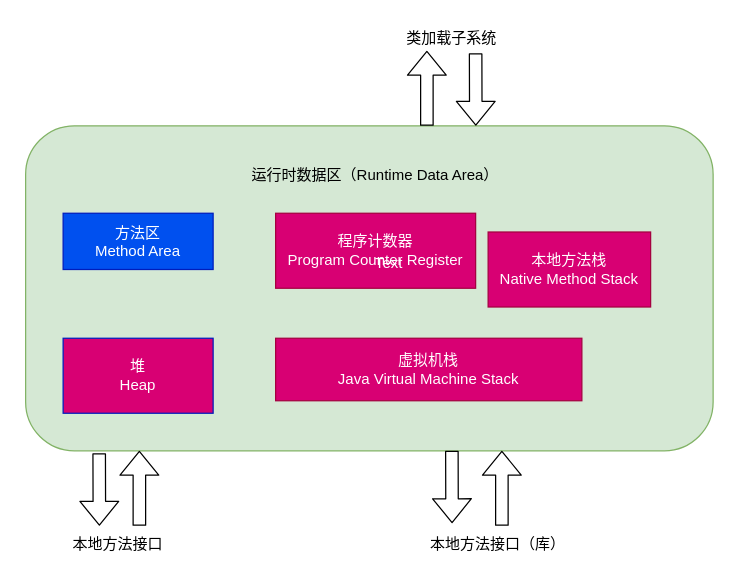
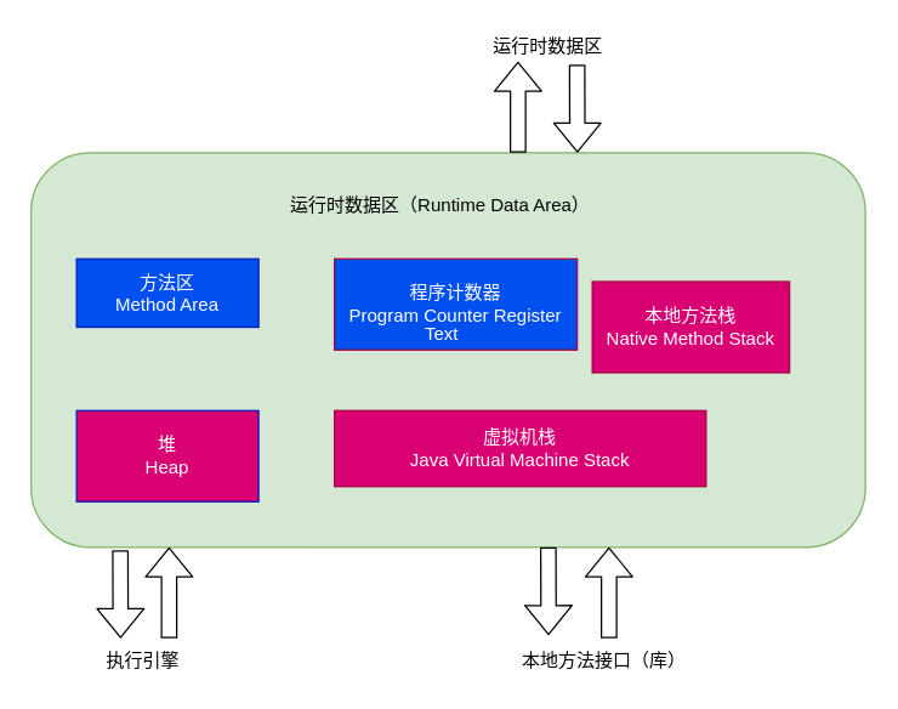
- <mxCell id="16" value="类加载子系统" style="text;html=1;strokeColor=none;fillColor=none;align=center;verticalAlign=middle;whiteSpace=wrap;rounded=0;fontColor=#000000;" vertex="1" parent="1"><mxGeometry x="311" y="20" width="100" height="20" as="geometry" /></mxCell>
+ <mxCell id="16" value="运行时数据区" style="text;html=1;strokeColor=none;fillColor=none;align=center;verticalAlign=middle;whiteSpace=wrap;rounded=0;fontColor=#000000;" vertex="1" parent="1"><mxGeometry x="311" y="20" width="100" height="20" as="geometry" /></mxCell>
- <mxCell id="8" value="运行时数据区（Runtime Data Area）" style="text;html=1;strokeColor=none;fillColor=none;align=center;verticalAlign=middle;whiteSpace=wrap;rounded=0;" parent="1" vertex="1"><mxGeometry x="180" y="130" width="240" height="20" as="geometry" /></mxCell>
+ <mxCell id="8" value="运行时数据区（Runtime Data Area）" style="text;html=1;strokeColor=none;fillColor=none;align=center;verticalAlign=middle;whiteSpace=wrap;rounded=0;" parent="1" vertex="1"><mxGeometry x="170" y="125" width="240" height="20" as="geometry" /></mxCell>
- <mxCell id="4" value="程序计数器&lt;br&gt;Program Counter Register" style="rounded=0;whiteSpace=wrap;html=1;fillColor=#d80073;strokeColor=#A50040;fontColor=#ffffff;" parent="1" vertex="1"><mxGeometry x="220" y="170" width="160" height="60" as="geometry" /></mxCell>
+ <mxCell id="4" value="程序计数器&lt;br&gt;Program Counter Register" style="rounded=0;whiteSpace=wrap;html=1;fillColor=#0050ef;strokeColor=#A50040;fontColor=#ffffff;" parent="1" vertex="1"><mxGeometry x="220" y="170" width="160" height="60" as="geometry" /></mxCell>
- <mxCell id="15" value="Text" style="text;html=1;strokeColor=none;fillColor=none;align=center;verticalAlign=middle;whiteSpace=wrap;rounded=0;fontColor=#FFFFFF;" vertex="1" parent="1"><mxGeometry x="291" y="200" width="40" height="20" as="geometry" /></mxCell>
+ <mxCell id="15" value="Text" style="text;html=1;strokeColor=none;fillColor=none;align=center;verticalAlign=middle;whiteSpace=wrap;rounded=0;fontColor=#FFFFFF;" vertex="1" parent="1"><mxGeometry x="271" y="210" width="40" height="20" as="geometry" /></mxCell>
- <mxCell id="18" value="本地方法接口" style="text;html=1;strokeColor=none;fillColor=none;align=center;verticalAlign=middle;whiteSpace=wrap;rounded=0;fontColor=#000000;" vertex="1" parent="1"><mxGeometry x="31" y="425" width="126" height="20" as="geometry" /></mxCell>
+ <mxCell id="18" value="执行引擎" style="text;html=1;strokeColor=none;fillColor=none;align=center;verticalAlign=middle;whiteSpace=wrap;rounded=0;fontColor=#000000;" vertex="1" parent="1"><mxGeometry x="31" y="425" width="126" height="20" as="geometry" /></mxCell>
